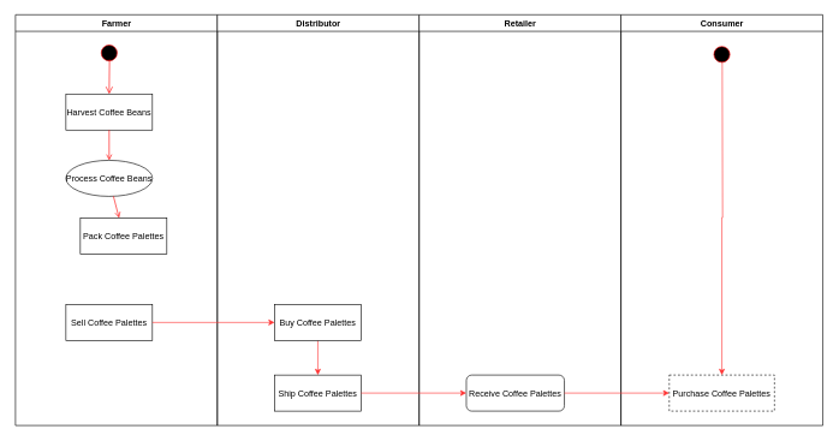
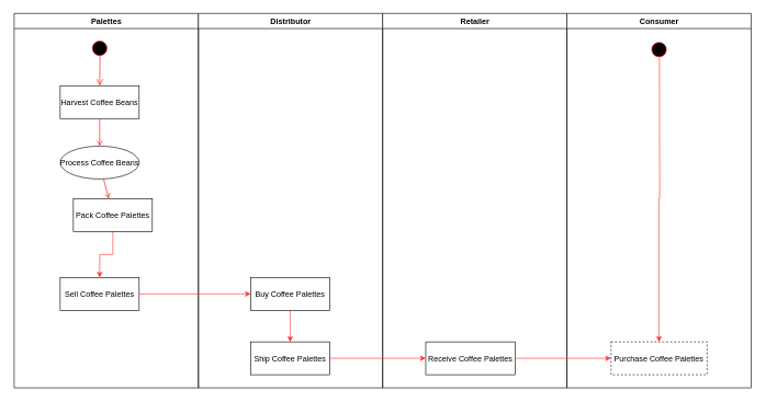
- <mxCell id="2" value="Farmer" style="swimlane;whiteSpace=wrap" parent="1" vertex="1"><mxGeometry x="20.5" y="20" width="280" height="570" as="geometry" /></mxCell>
+ <mxCell id="2" value="Palettes" style="swimlane;whiteSpace=wrap" parent="1" vertex="1"><mxGeometry x="20.5" y="20" width="280" height="570" as="geometry" /></mxCell>
+ <mxCell id="8" value="" style="edgeStyle=orthogonalEdgeStyle;rounded=0;orthogonalLoop=1;jettySize=auto;html=1;strokeColor=#FF3333;" edge="1" parent="2" source="9" target="11"><mxGeometry relative="1" as="geometry" /></mxCell>
- <mxCell id="17" value="Receive Coffee Palettes" style="rounded=1;" vertex="1" parent="16"><mxGeometry x="65.5" y="500" width="136" height="50" as="geometry" /></mxCell>
+ <mxCell id="17" value="Receive Coffee Palettes" style="" vertex="1" parent="16"><mxGeometry x="65.5" y="500" width="136" height="50" as="geometry" /></mxCell>
